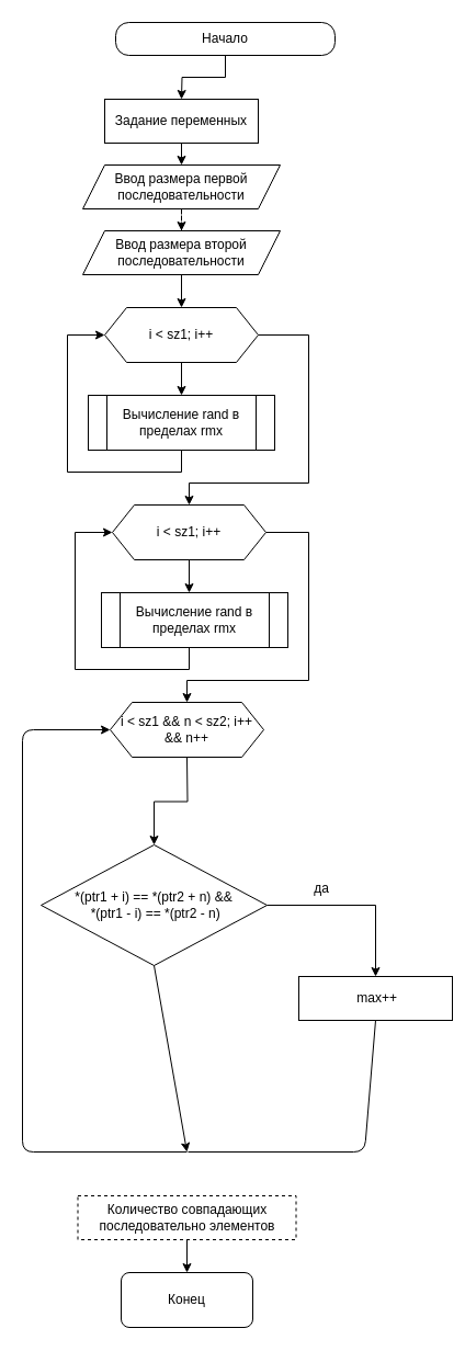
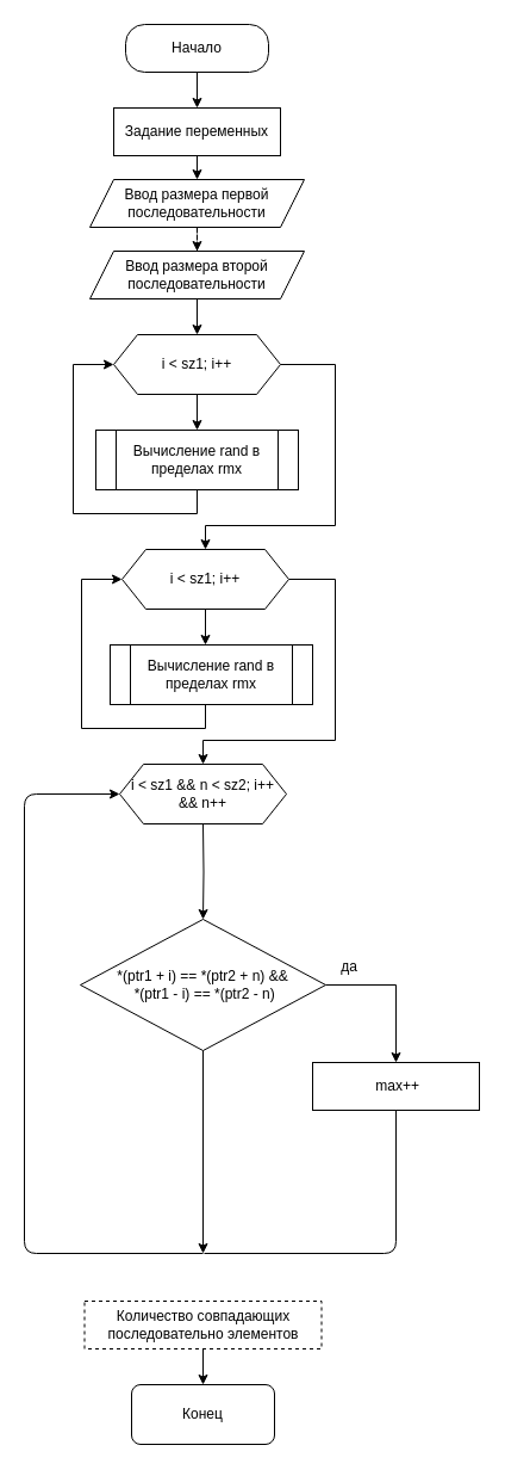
- <mxCell id="3" value="Начало" style="rounded=1;whiteSpace=wrap;html=1;fontSize=12;glass=0;strokeWidth=1;shadow=0;arcSize=40;" vertex="1" parent="1"><mxGeometry x="105" y="20" width="200" height="30" as="geometry" /></mxCell>
+ <mxCell id="3" value="Начало" style="rounded=1;whiteSpace=wrap;html=1;fontSize=12;glass=0;strokeWidth=1;shadow=0;arcSize=40;" vertex="1" parent="1"><mxGeometry x="105" y="20" width="120" height="40" as="geometry" /></mxCell>
- <mxCell id="16" value="*(ptr1 + i) == *(ptr2 + n) &amp;amp;&amp;amp;&lt;br&gt;&amp;nbsp;*(ptr1 - i) == *(ptr2 - n)" style="rhombus;whiteSpace=wrap;html=1;" vertex="1" parent="1"><mxGeometry x="37" y="770" width="206" height="110" as="geometry" /></mxCell>
+ <mxCell id="16" value="*(ptr1 + i) == *(ptr2 + n) &amp;amp;&amp;amp;&lt;br&gt;&amp;nbsp;*(ptr1 - i) == *(ptr2 - n)" style="rhombus;whiteSpace=wrap;html=1;" vertex="1" parent="1"><mxGeometry x="67" y="770" width="206" height="110" as="geometry" /></mxCell>
- <mxCell id="17" value="&amp;nbsp;max++" style="rounded=0;whiteSpace=wrap;html=1;" vertex="1" parent="1"><mxGeometry x="272" y="890" width="140" height="40" as="geometry" /></mxCell>
+ <mxCell id="17" value="&amp;nbsp;max++" style="rounded=0;whiteSpace=wrap;html=1;" vertex="1" parent="1"><mxGeometry x="262" y="890" width="140" height="40" as="geometry" /></mxCell>
